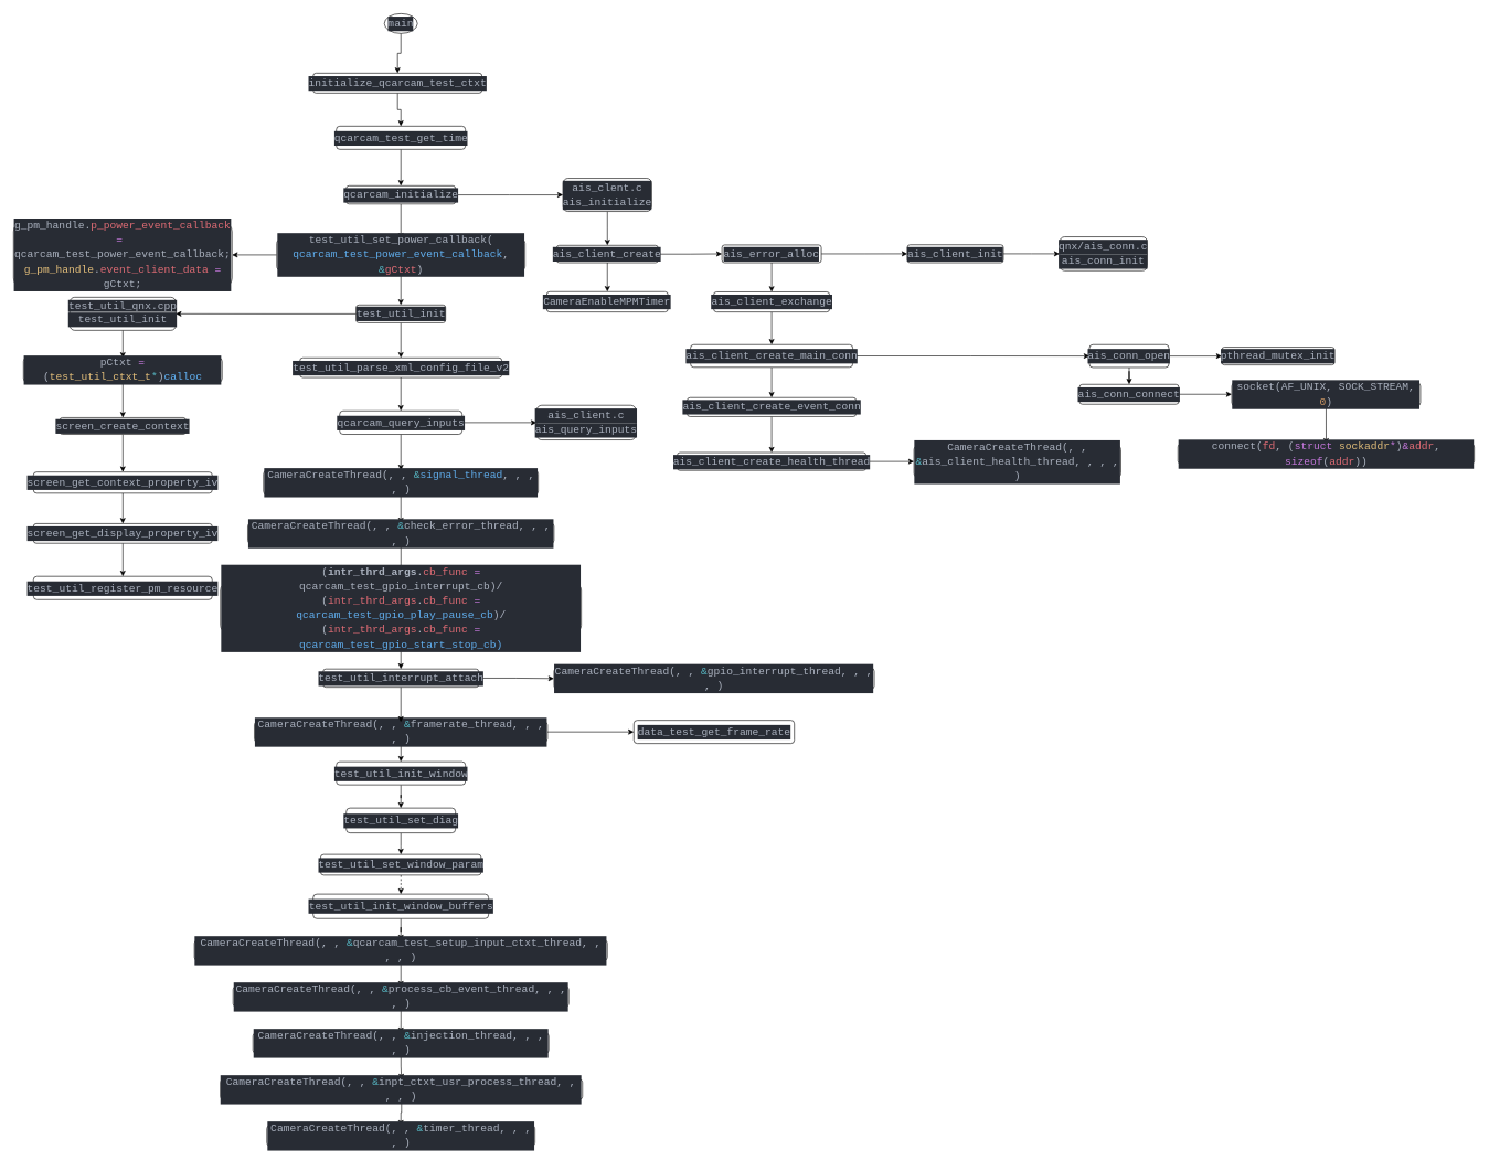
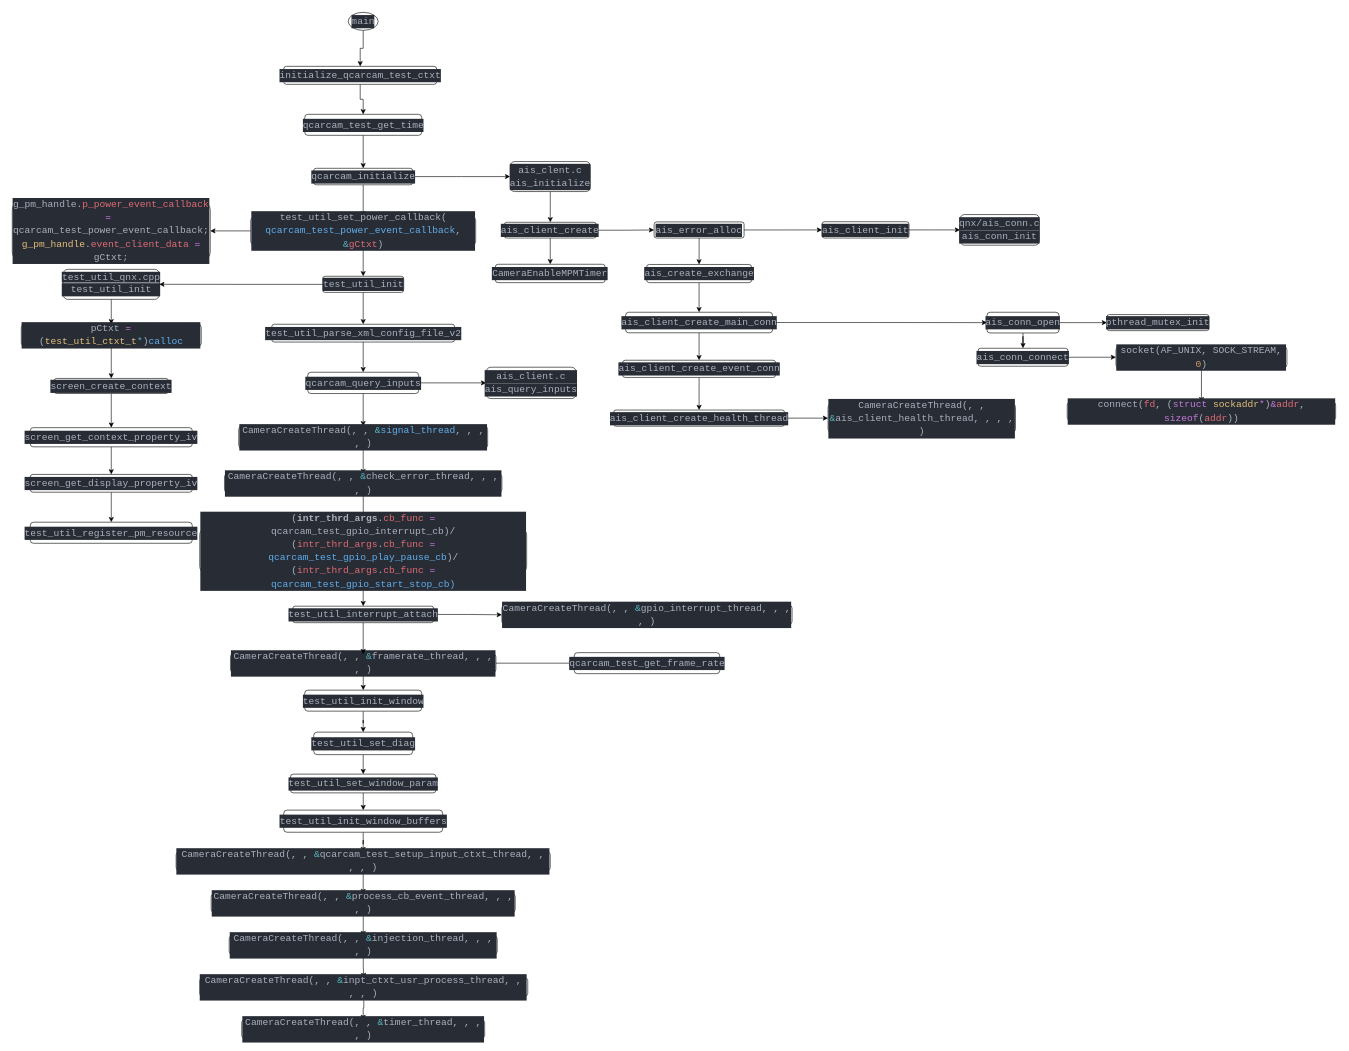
- <mxCell id="44" value="&lt;div style=&quot;color: rgb(171, 178, 191); background-color: rgb(40, 44, 52); font-family: &amp;quot;Fira Code&amp;quot;, Consolas, &amp;quot;Courier New&amp;quot;, monospace; font-size: 16px; line-height: 22px;&quot;&gt;ais_client_exchange&lt;/div&gt;" style="whiteSpace=wrap;html=1;rounded=1;glass=0;strokeWidth=1;shadow=0;" vertex="1" parent="1"><mxGeometry x="1077.5" y="440.32" width="175" height="30.31" as="geometry" /></mxCell>
+ <mxCell id="44" value="&lt;div style=&quot;color: rgb(171, 178, 191); background-color: rgb(40, 44, 52); font-family: &amp;quot;Fira Code&amp;quot;, Consolas, &amp;quot;Courier New&amp;quot;, monospace; font-size: 16px; line-height: 22px;&quot;&gt;ais_create_exchange&lt;/div&gt;" style="whiteSpace=wrap;html=1;rounded=1;glass=0;strokeWidth=1;shadow=0;" vertex="1" parent="1"><mxGeometry x="1077.5" y="440.32" width="175" height="30.31" as="geometry" /></mxCell>
- <mxCell id="79" value="&lt;div style=&quot;color: rgb(171, 178, 191); background-color: rgb(40, 44, 52); font-family: &amp;quot;Fira Code&amp;quot;, Consolas, &amp;quot;Courier New&amp;quot;, monospace; font-size: 16px; line-height: 22px;&quot;&gt;data_test_get_frame_rate&lt;/div&gt;" style="whiteSpace=wrap;html=1;rounded=1;glass=0;strokeWidth=1;shadow=0;" vertex="1" parent="1"><mxGeometry x="956.88" y="1087.5" width="242.5" height="35" as="geometry" /></mxCell>
+ <mxCell id="79" value="&lt;div style=&quot;color: rgb(171, 178, 191); background-color: rgb(40, 44, 52); font-family: &amp;quot;Fira Code&amp;quot;, Consolas, &amp;quot;Courier New&amp;quot;, monospace; font-size: 16px; line-height: 22px;&quot;&gt;qcarcam_test_get_frame_rate&lt;/div&gt;" style="whiteSpace=wrap;html=1;rounded=1;glass=0;strokeWidth=1;shadow=0;" vertex="1" parent="1"><mxGeometry x="956.88" y="1087.5" width="242.5" height="35" as="geometry" /></mxCell>
- <mxCell id="84" value="" style="edgeStyle=orthogonalEdgeStyle;rounded=0;orthogonalLoop=1;jettySize=auto;html=1;dashed=1;" edge="1" parent="1" source="85" target="87"><mxGeometry relative="1" as="geometry" /></mxCell>
+ <mxCell id="84" value="" style="edgeStyle=orthogonalEdgeStyle;rounded=0;orthogonalLoop=1;jettySize=auto;html=1;" edge="1" parent="1" source="85" target="87"><mxGeometry relative="1" as="geometry" /></mxCell>
